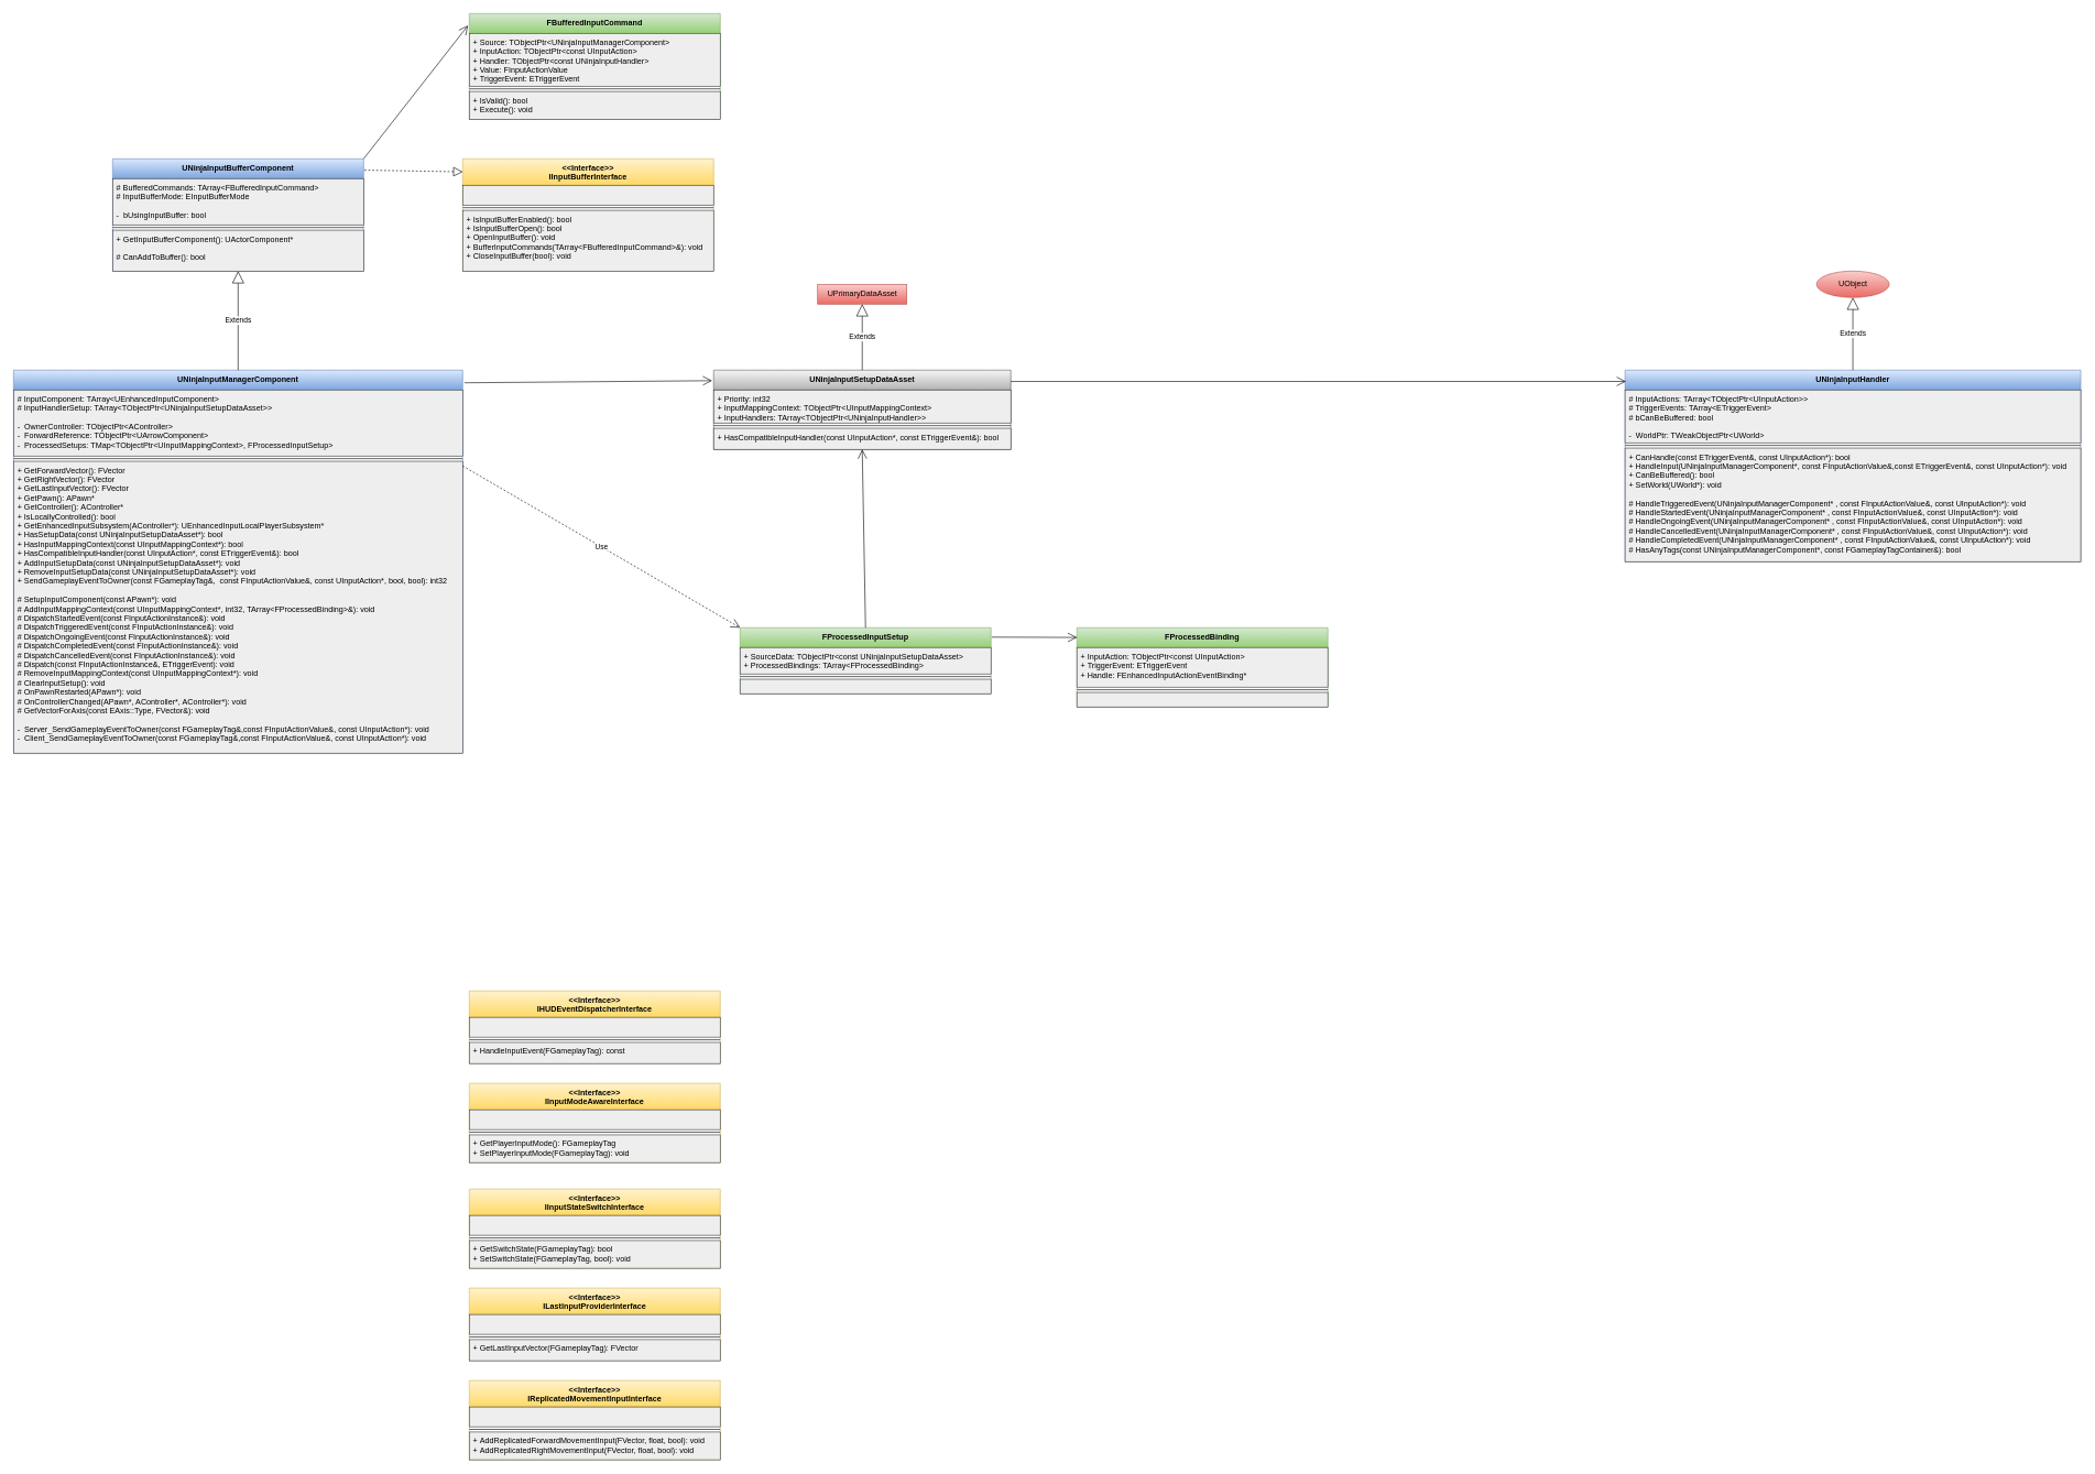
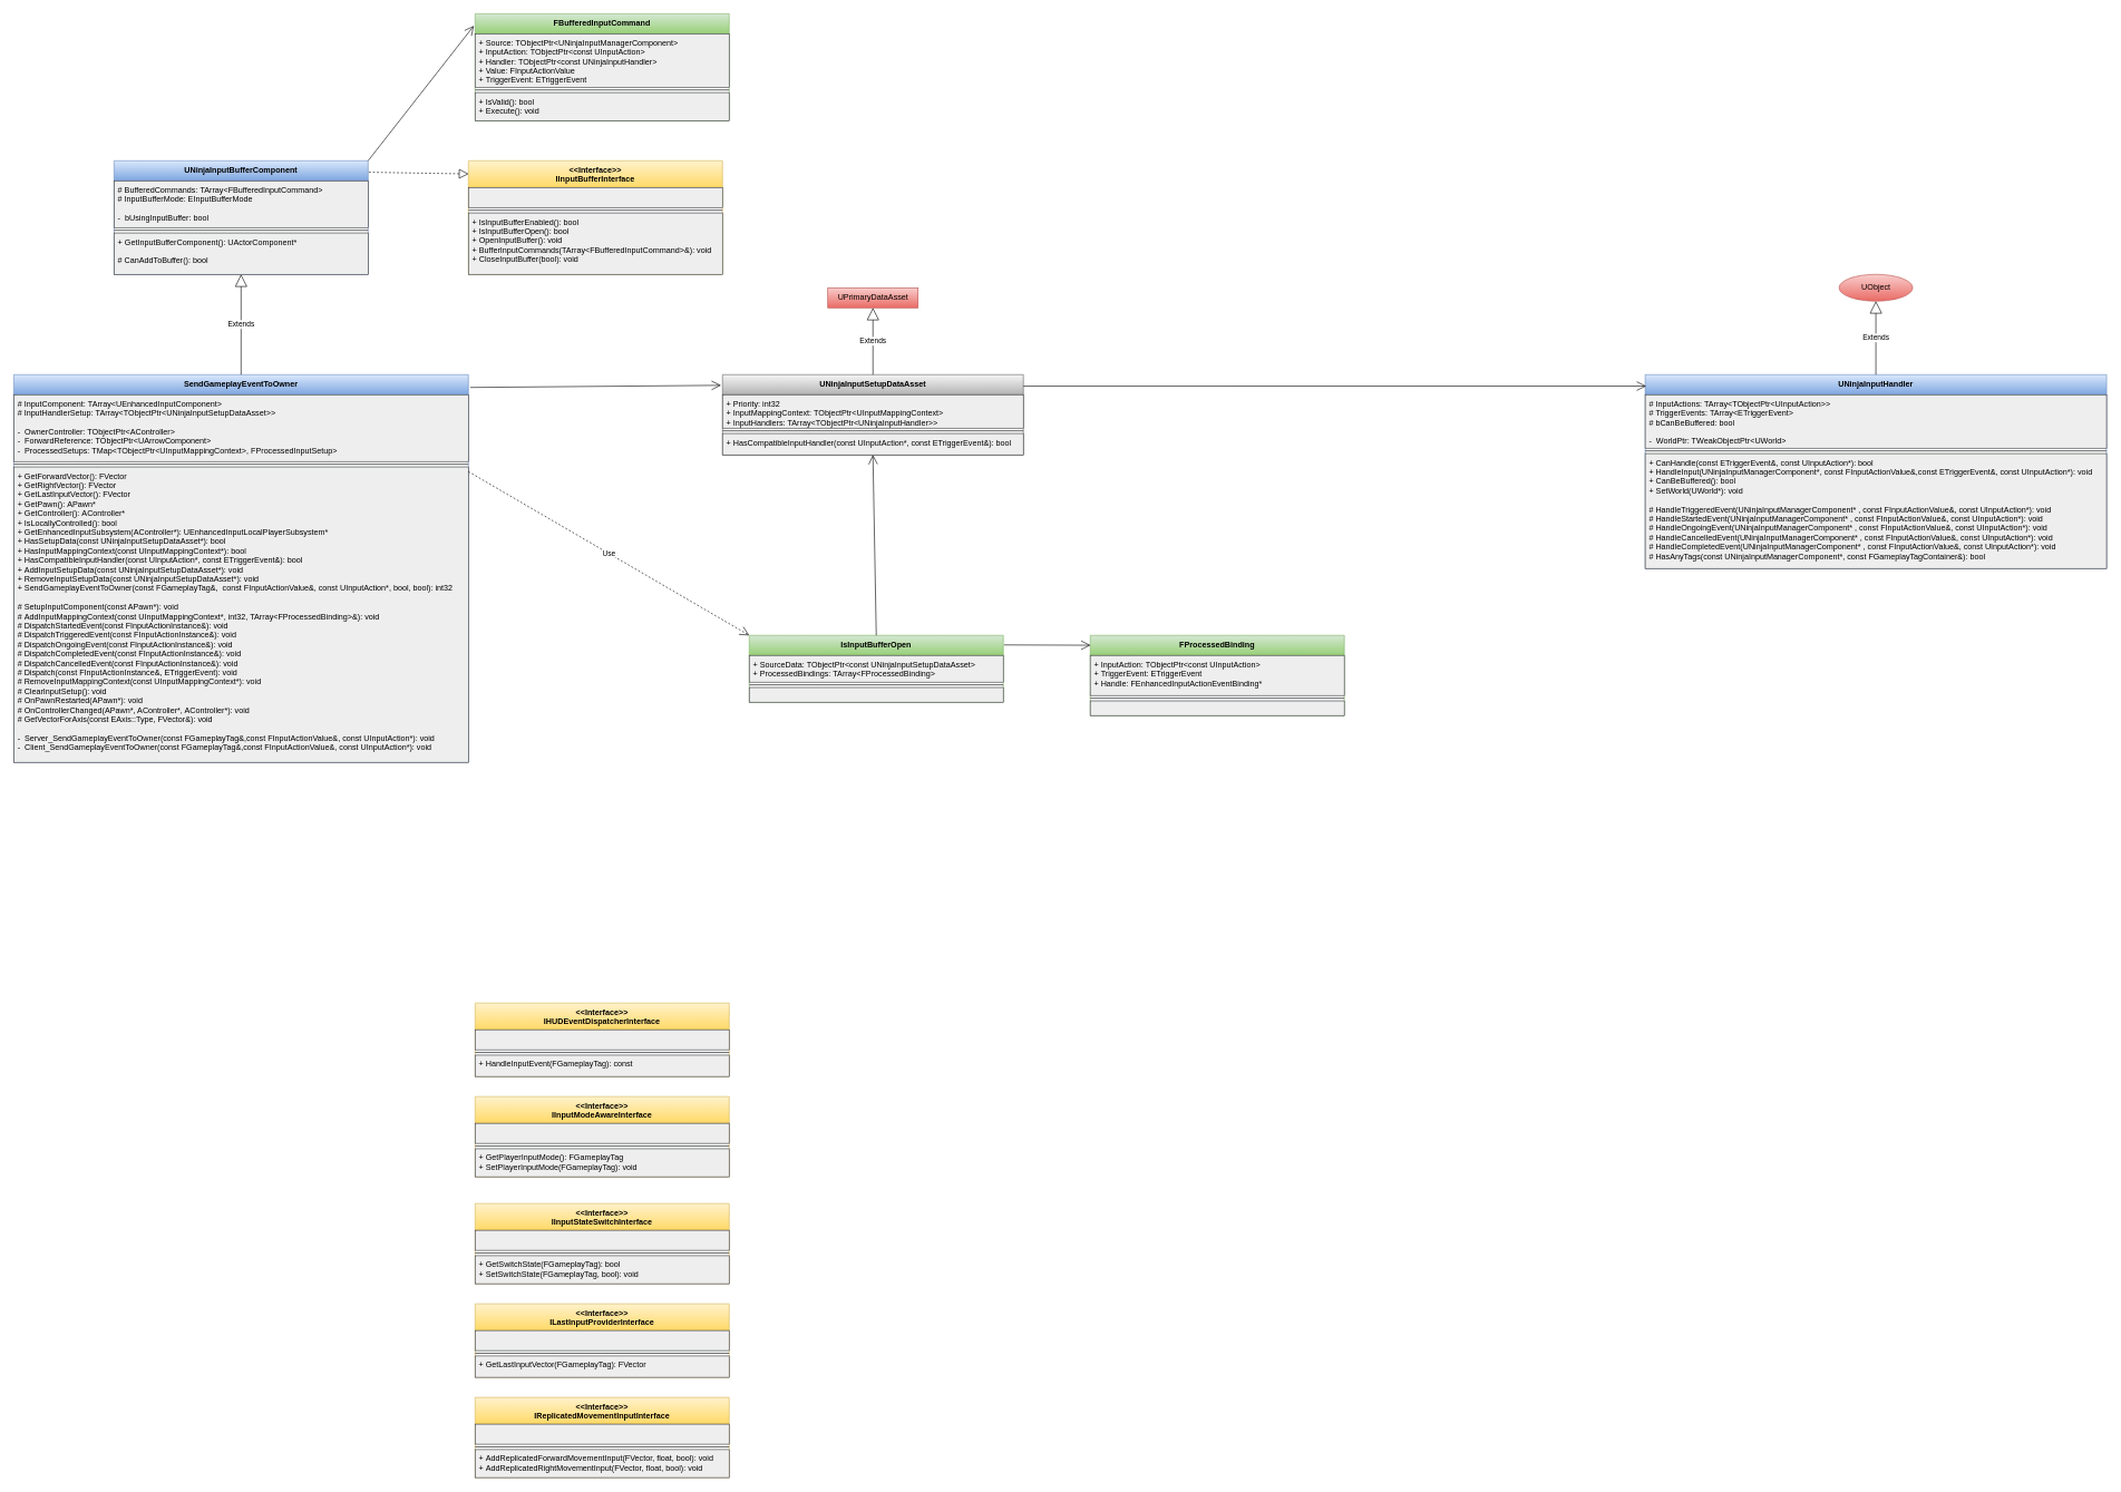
- <mxCell id="7" value="UNinjaInputManagerComponent" style="swimlane;fontStyle=1;align=center;verticalAlign=top;childLayout=stackLayout;horizontal=1;startSize=30;horizontalStack=0;resizeParent=1;resizeParentMax=0;resizeLast=0;collapsible=1;marginBottom=0;gradientColor=#7ea6e0;fillColor=#dae8fc;strokeColor=#6c8ebf;" vertex="1" parent="1"><mxGeometry x="20" y="560" width="680" height="580" as="geometry" /></mxCell>
+ <mxCell id="7" value="SendGameplayEventToOwner" style="swimlane;fontStyle=1;align=center;verticalAlign=top;childLayout=stackLayout;horizontal=1;startSize=30;horizontalStack=0;resizeParent=1;resizeParentMax=0;resizeLast=0;collapsible=1;marginBottom=0;gradientColor=#7ea6e0;fillColor=#dae8fc;strokeColor=#6c8ebf;" vertex="1" parent="1"><mxGeometry x="20" y="560" width="680" height="580" as="geometry" /></mxCell>
- <mxCell id="26" value="FProcessedInputSetup" style="swimlane;fontStyle=1;align=center;verticalAlign=top;childLayout=stackLayout;horizontal=1;startSize=30;horizontalStack=0;resizeParent=1;resizeParentMax=0;resizeLast=0;collapsible=1;marginBottom=0;gradientColor=#97d077;fillColor=#d5e8d4;strokeColor=#82b366;" vertex="1" parent="1"><mxGeometry x="1120" y="950" width="380" height="100" as="geometry" /></mxCell>
+ <mxCell id="26" value="IsInputBufferOpen" style="swimlane;fontStyle=1;align=center;verticalAlign=top;childLayout=stackLayout;horizontal=1;startSize=30;horizontalStack=0;resizeParent=1;resizeParentMax=0;resizeLast=0;collapsible=1;marginBottom=0;gradientColor=#97d077;fillColor=#d5e8d4;strokeColor=#82b366;" vertex="1" parent="1"><mxGeometry x="1120" y="950" width="380" height="100" as="geometry" /></mxCell>
